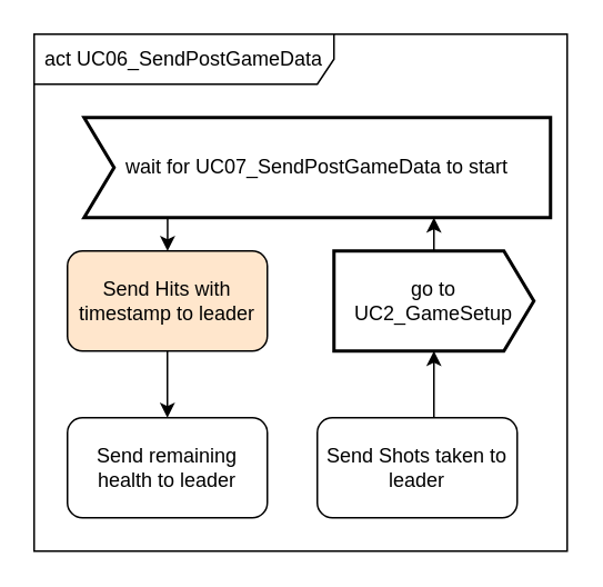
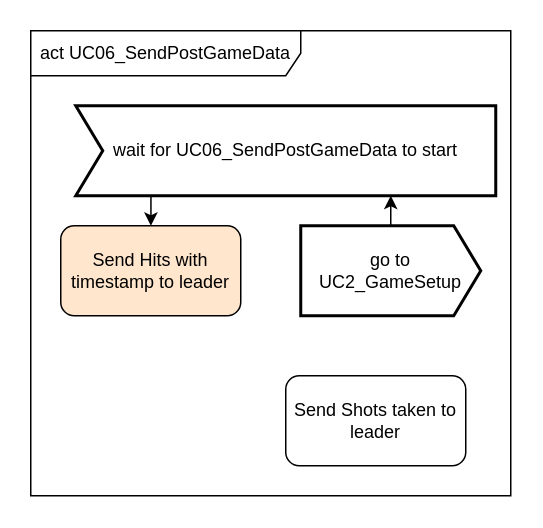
- <mxCell id="11" value="wait for UC07_SendPostGameData to start" style="html=1;shape=mxgraph.sysml.accEvent;strokeWidth=2;whiteSpace=wrap;align=center;" vertex="1" parent="1"><mxGeometry x="50" y="70" width="280" height="60" as="geometry" /></mxCell>
+ <mxCell id="11" value="wait for UC06_SendPostGameData to start" style="html=1;shape=mxgraph.sysml.accEvent;strokeWidth=2;whiteSpace=wrap;align=center;" vertex="1" parent="1"><mxGeometry x="50" y="70" width="280" height="60" as="geometry" /></mxCell>
- <mxCell id="3" style="edgeStyle=orthogonalEdgeStyle;rounded=0;orthogonalLoop=1;jettySize=auto;html=1;entryX=0.5;entryY=0;entryDx=0;entryDy=0;" edge="1" parent="1" source="4" target="5"><mxGeometry relative="1" as="geometry" /></mxCell>
- <mxCell id="6" style="edgeStyle=orthogonalEdgeStyle;rounded=0;orthogonalLoop=1;jettySize=auto;html=1;exitX=0.607;exitY=0.007;exitDx=0;exitDy=0;exitPerimeter=0;" edge="1" parent="1" source="7" target="9"><mxGeometry relative="1" as="geometry"><Array as="points"><mxPoint x="260" y="250" /></Array></mxGeometry></mxCell>
- <mxCell id="5" value="Send remaining health to leader" style="rounded=1;whiteSpace=wrap;html=1;" vertex="1" parent="1"><mxGeometry x="40" y="250" width="120" height="60" as="geometry" /></mxCell>
